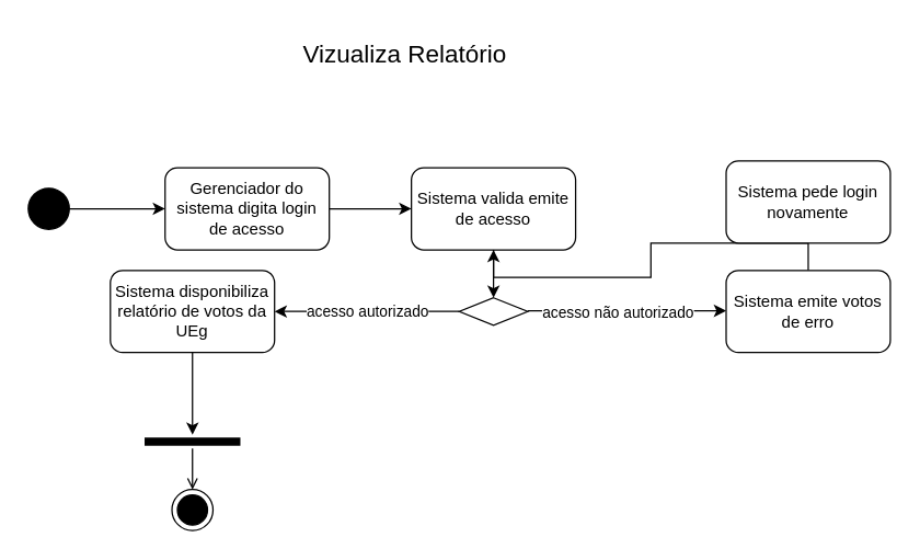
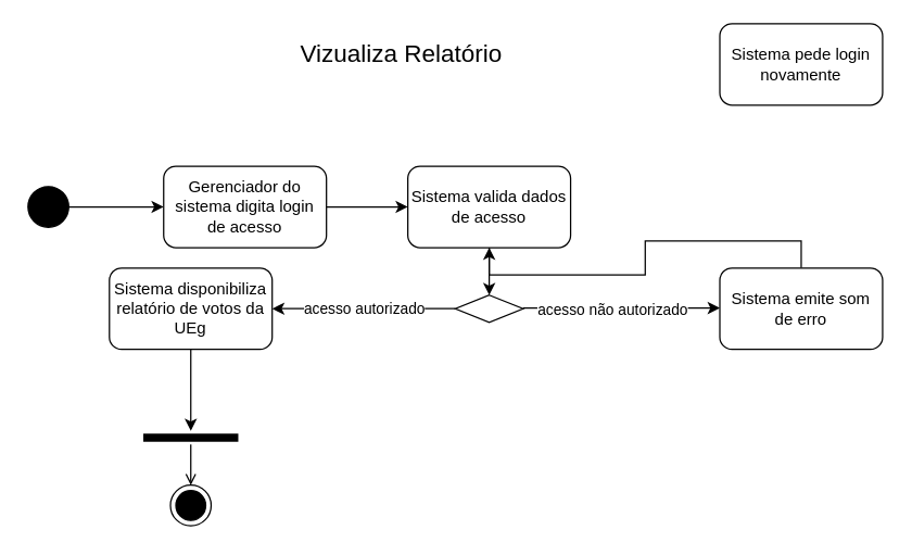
- <mxCell id="20" value="Sistema pede login novamente" style="rounded=1;whiteSpace=wrap;html=1;" vertex="1" parent="1"><mxGeometry x="530" y="117" width="120" height="60" as="geometry" /></mxCell>
+ <mxCell id="20" value="Sistema pede login novamente" style="rounded=1;whiteSpace=wrap;html=1;" vertex="1" parent="1"><mxGeometry x="530" y="17" width="120" height="60" as="geometry" /></mxCell>
- <mxCell id="8" value="Sistema valida emite de acesso" style="rounded=1;whiteSpace=wrap;html=1;" vertex="1" parent="1"><mxGeometry x="300" y="122" width="120" height="60" as="geometry" /></mxCell>
+ <mxCell id="8" value="Sistema valida dados de acesso" style="rounded=1;whiteSpace=wrap;html=1;" vertex="1" parent="1"><mxGeometry x="300" y="122" width="120" height="60" as="geometry" /></mxCell>
- <mxCell id="19" value="Sistema emite votos de erro" style="rounded=1;whiteSpace=wrap;html=1;" vertex="1" parent="1"><mxGeometry x="530" y="197" width="120" height="60" as="geometry" /></mxCell>
+ <mxCell id="19" value="Sistema emite som de erro" style="rounded=1;whiteSpace=wrap;html=1;" vertex="1" parent="1"><mxGeometry x="530" y="197" width="120" height="60" as="geometry" /></mxCell>
